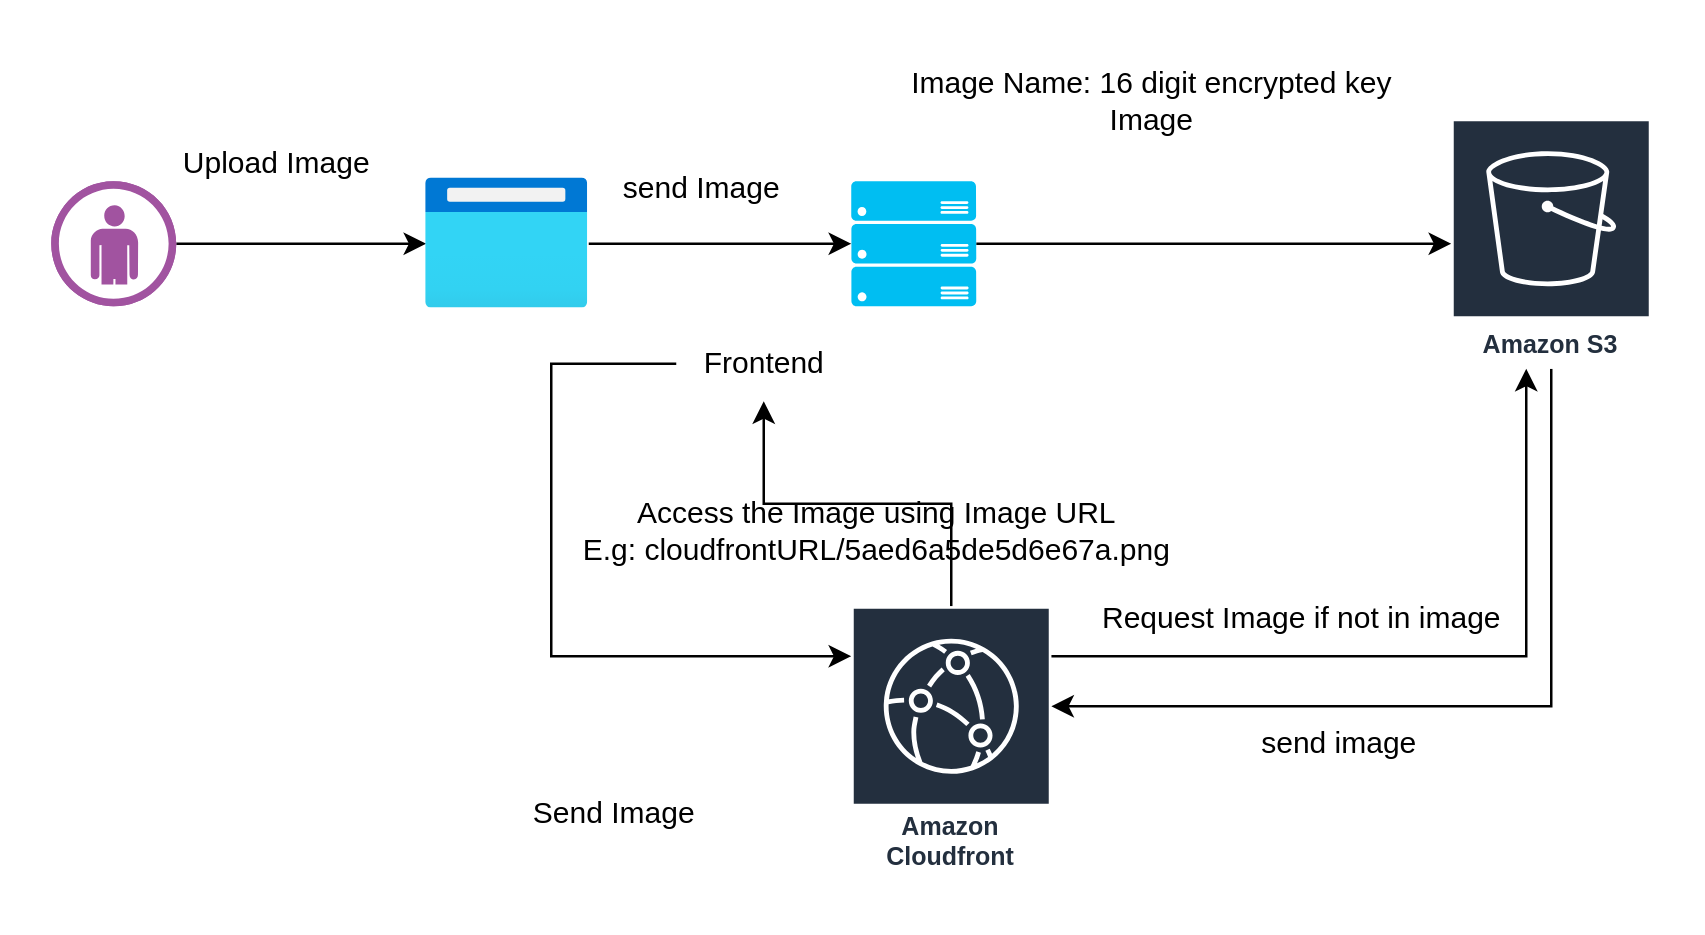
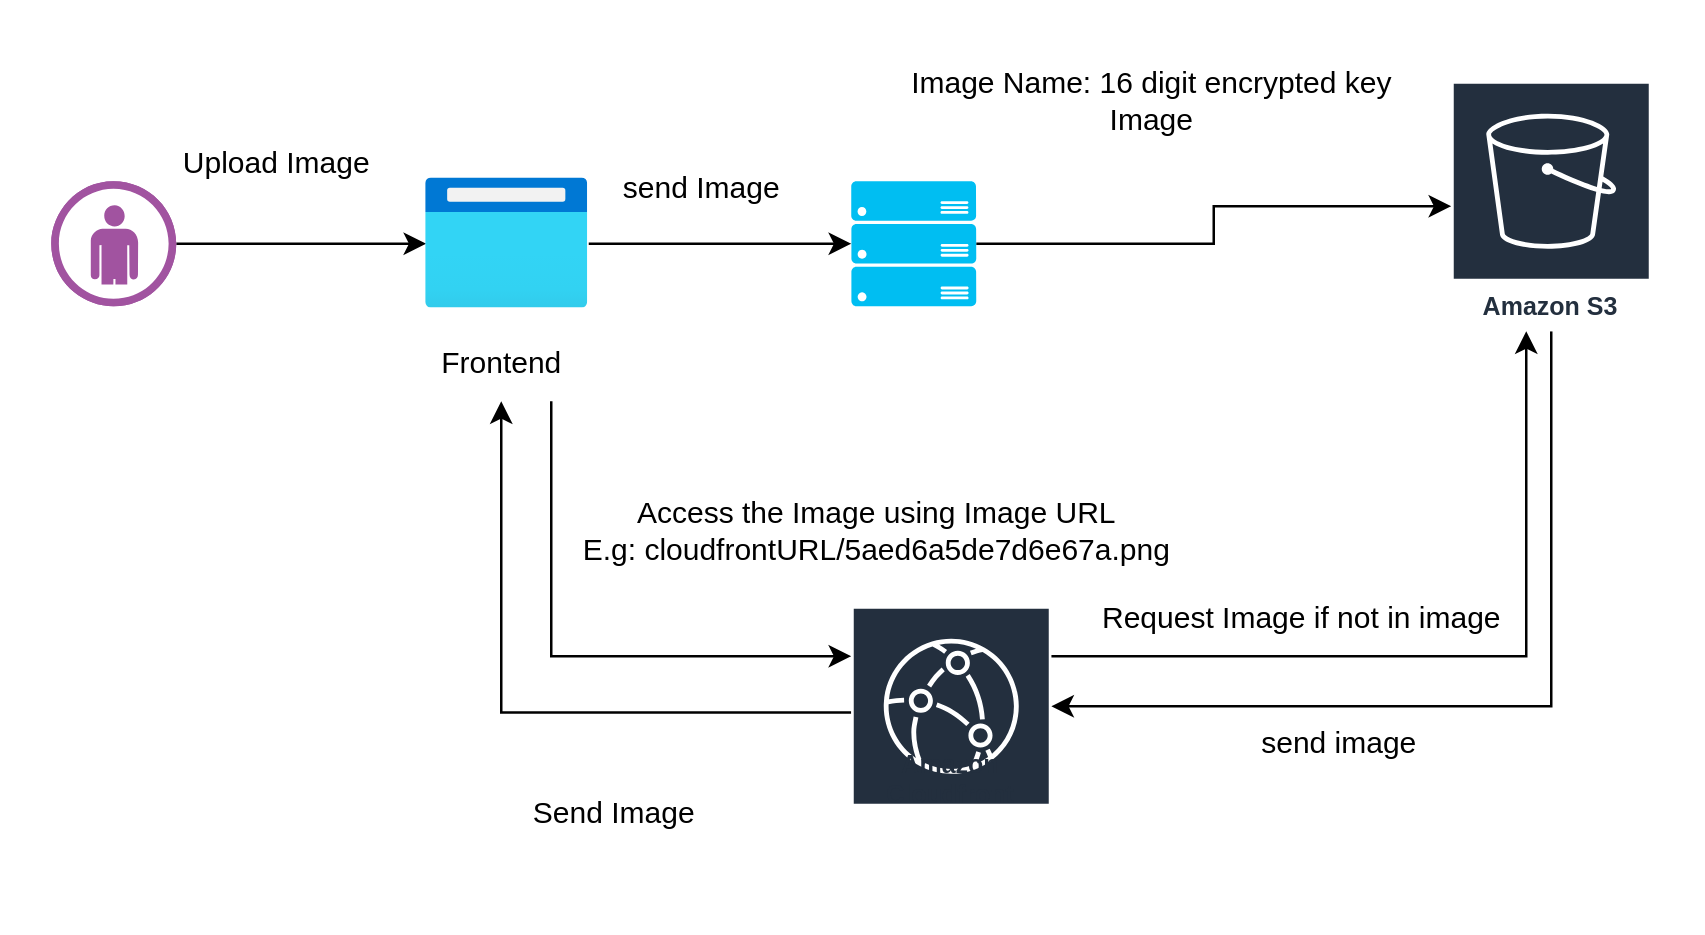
- <mxCell id="12" value="Amazon S3" style="sketch=0;outlineConnect=0;fontColor=#232F3E;gradientColor=none;strokeColor=#ffffff;fillColor=#232F3E;dashed=0;verticalLabelPosition=middle;verticalAlign=bottom;align=center;html=1;whiteSpace=wrap;fontSize=10;fontStyle=1;spacing=3;shape=mxgraph.aws4.productIcon;prIcon=mxgraph.aws4.s3;" vertex="1" parent="1"><mxGeometry x="580" y="47" width="80" height="100" as="geometry" /></mxCell>
+ <mxCell id="12" value="Amazon S3" style="sketch=0;outlineConnect=0;fontColor=#232F3E;gradientColor=none;strokeColor=#ffffff;fillColor=#232F3E;dashed=0;verticalLabelPosition=middle;verticalAlign=bottom;align=center;html=1;whiteSpace=wrap;fontSize=10;fontStyle=1;spacing=3;shape=mxgraph.aws4.productIcon;prIcon=mxgraph.aws4.s3;" vertex="1" parent="1"><mxGeometry x="580" y="32" width="80" height="100" as="geometry" /></mxCell>
- <mxCell id="9" value="Frontend" style="text;html=1;align=center;verticalAlign=middle;resizable=0;points=[];autosize=1;strokeColor=none;fillColor=none;" vertex="1" parent="1"><mxGeometry x="270" y="130" width="70" height="30" as="geometry" /></mxCell>
+ <mxCell id="9" value="Frontend" style="text;html=1;align=center;verticalAlign=middle;resizable=0;points=[];autosize=1;strokeColor=none;fillColor=none;" vertex="1" parent="1"><mxGeometry x="165" y="130" width="70" height="30" as="geometry" /></mxCell>
- <mxCell id="18" value="Access the Image using Image URL&lt;br&gt;E.g: cloudfrontURL/5aed6a5de5d6e67a.png" style="text;html=1;align=center;verticalAlign=middle;resizable=0;points=[];autosize=1;strokeColor=none;fillColor=none;" vertex="1" parent="1"><mxGeometry x="220" y="192" width="260" height="40" as="geometry" /></mxCell>
+ <mxCell id="18" value="Access the Image using Image URL&lt;br&gt;E.g: cloudfrontURL/5aed6a5de7d6e67a.png" style="text;html=1;align=center;verticalAlign=middle;resizable=0;points=[];autosize=1;strokeColor=none;fillColor=none;" vertex="1" parent="1"><mxGeometry x="220" y="192" width="260" height="40" as="geometry" /></mxCell>
- <mxCell id="17" value="Amazon Cloudfront" style="sketch=0;outlineConnect=0;fontColor=#232F3E;gradientColor=none;strokeColor=#ffffff;fillColor=#232F3E;dashed=0;verticalLabelPosition=middle;verticalAlign=bottom;align=center;html=1;whiteSpace=wrap;fontSize=10;fontStyle=1;spacing=3;shape=mxgraph.aws4.productIcon;prIcon=mxgraph.aws4.cloudfront;" vertex="1" parent="1"><mxGeometry x="340" y="242" width="80" height="110" as="geometry" /></mxCell>
+ <mxCell id="17" value="Amazon Cloudfront" style="sketch=0;outlineConnect=0;fontColor=#232F3E;gradientColor=none;strokeColor=#ffffff;fillColor=#232F3E;dashed=0;verticalLabelPosition=middle;verticalAlign=bottom;align=center;html=1;whiteSpace=wrap;fontSize=10;fontStyle=1;spacing=3;shape=mxgraph.aws4.productIcon;prIcon=mxgraph.aws4.cloudfront;" vertex="1" parent="1"><mxGeometry x="340" y="242" width="80" height="85" as="geometry" /></mxCell>
